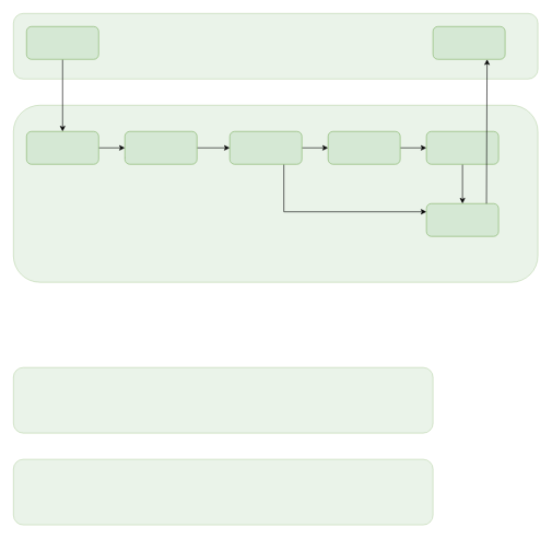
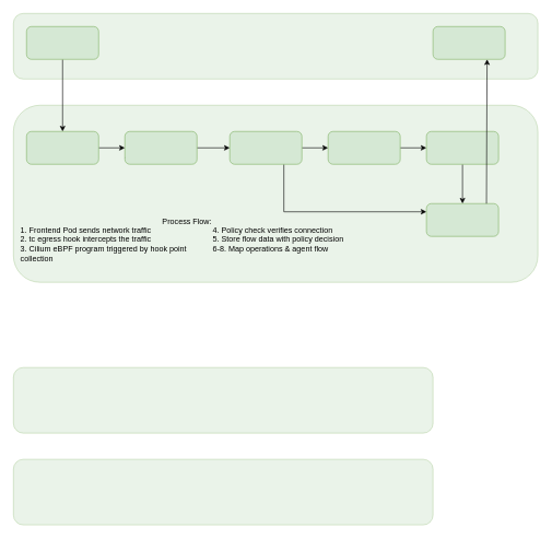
+ <mxCell id="23" value="&lt;div&gt;&lt;div&gt;Process Flow:&lt;/div&gt;&lt;div style=&quot;text-align: left;&quot;&gt;&lt;span style=&quot;background-color: transparent; color: light-dark(rgb(0, 0, 0), rgb(255, 255, 255));&quot;&gt;1. Frontend Pod sends network traffic&amp;nbsp;&lt;span style=&quot;white-space: pre;&quot;&gt;&#09;&lt;/span&gt;&lt;span style=&quot;white-space: pre;&quot;&gt;&#09;&lt;/span&gt;&lt;span style=&quot;white-space: pre;&quot;&gt;&#09;&lt;/span&gt;&lt;span style=&quot;white-space: pre;&quot;&gt;&#09;&lt;/span&gt;&lt;/span&gt;&lt;span style=&quot;background-color: transparent; color: light-dark(rgb(0, 0, 0), rgb(255, 255, 255));&quot;&gt;4. Policy check verifies connection&lt;/span&gt;&lt;/div&gt;&lt;blockquote style=&quot;margin: 0px 0px 0px 40px; border: none; padding: 0px;&quot;&gt;&lt;blockquote style=&quot;margin: 0px 0px 0px 40px; border: none; padding: 0px;&quot;&gt;&lt;blockquote style=&quot;margin: 0px 0px 0px 40px; border: none; padding: 0px;&quot;&gt;&lt;blockquote style=&quot;margin: 0px 0px 0px 40px; border: none; padding: 0px;&quot;&gt;&lt;blockquote style=&quot;margin: 0px 0px 0px 40px; border: none; padding: 0px;&quot;&gt;&lt;blockquote style=&quot;margin: 0px 0px 0px 40px; border: none; padding: 0px;&quot;&gt;&lt;blockquote style=&quot;margin: 0px 0px 0px 40px; border: none; padding: 0px;&quot;&gt;&lt;div&gt;&lt;/div&gt;&lt;/blockquote&gt;&lt;/blockquote&gt;&lt;/blockquote&gt;&lt;/blockquote&gt;&lt;/blockquote&gt;&lt;/blockquote&gt;&lt;/blockquote&gt;&lt;div style=&quot;text-align: left;&quot;&gt;2. tc egress hook intercepts the traffic&amp;nbsp;&lt;span style=&quot;white-space: pre;&quot;&gt;&#09;&lt;/span&gt;&lt;span style=&quot;white-space: pre;&quot;&gt;&#09;&lt;/span&gt;&lt;span style=&quot;white-space: pre;&quot;&gt;&#09;&lt;/span&gt;&lt;span style=&quot;white-space: pre;&quot;&gt;&#09;&lt;/span&gt;&lt;span style=&quot;background-color: transparent; color: light-dark(rgb(0, 0, 0), rgb(255, 255, 255));&quot;&gt;5. Store flow data with policy decision&lt;/span&gt;&lt;/div&gt;&lt;div style=&quot;text-align: left;&quot;&gt;3. Cilium eBPF program triggered by hook point&amp;nbsp;&lt;span style=&quot;white-space: pre;&quot;&gt;&#09;&lt;/span&gt;&lt;span style=&quot;white-space: pre;&quot;&gt;&#09;&lt;/span&gt;&lt;span style=&quot;background-color: transparent; color: light-dark(rgb(0, 0, 0), rgb(255, 255, 255));&quot;&gt;6-8. Map operations &amp;amp; agent flow collection&lt;/span&gt;&lt;/div&gt;&lt;/div&gt;" style="text;html=1;align=center;verticalAlign=middle;whiteSpace=wrap;rounded=0;" parent="7" vertex="1"><mxGeometry y="260" width="510" height="130" as="geometry" /></mxCell>
